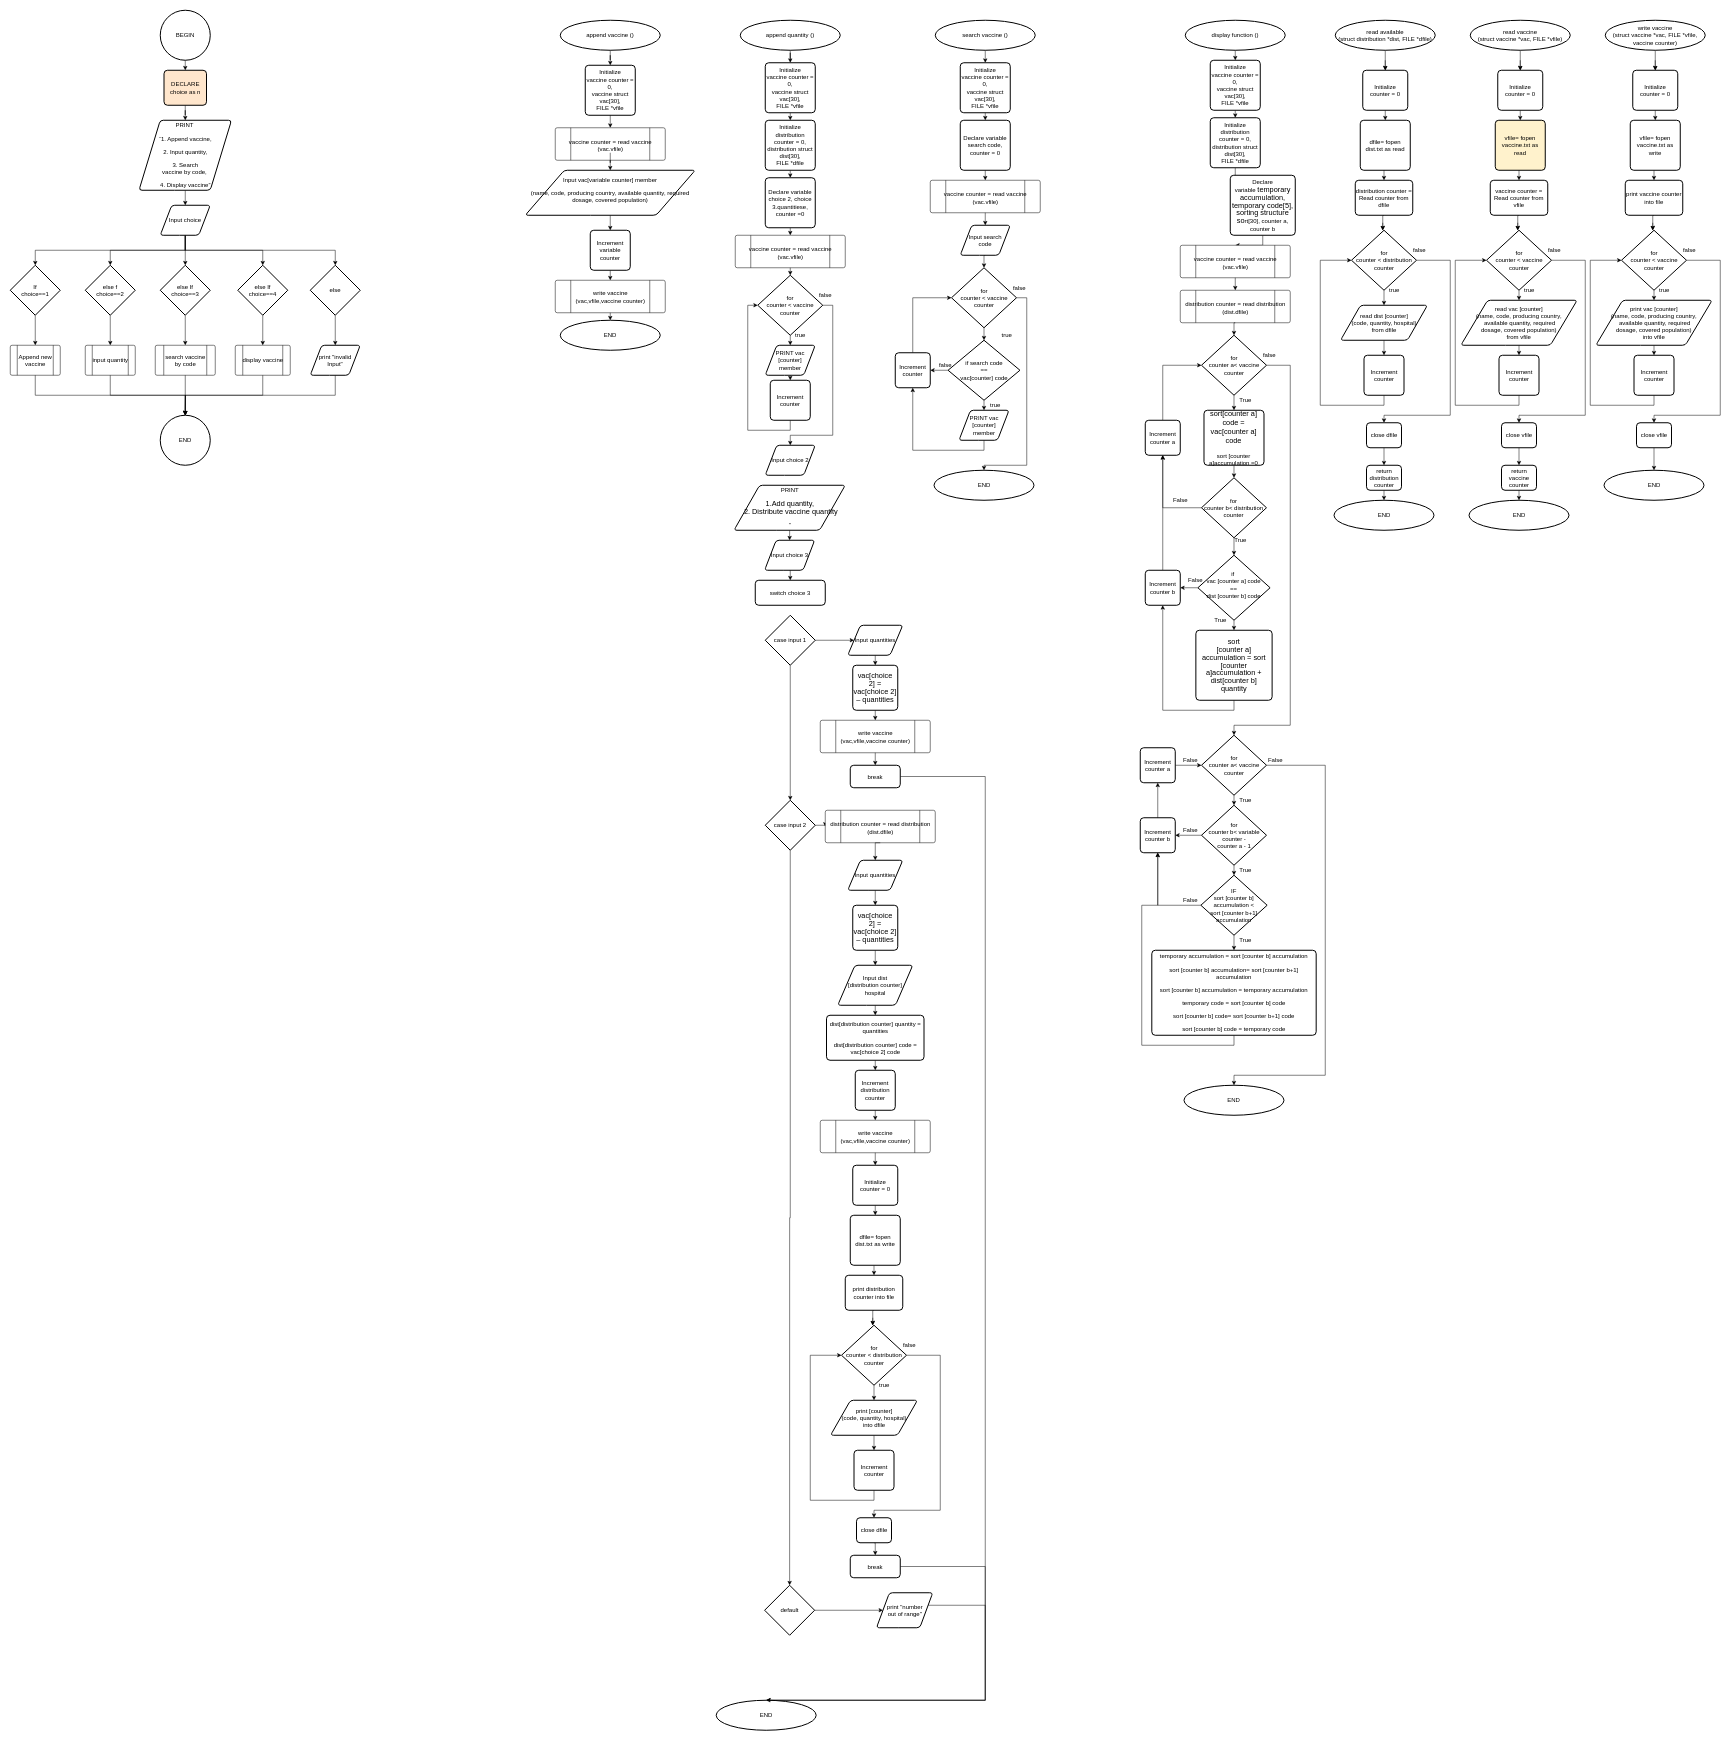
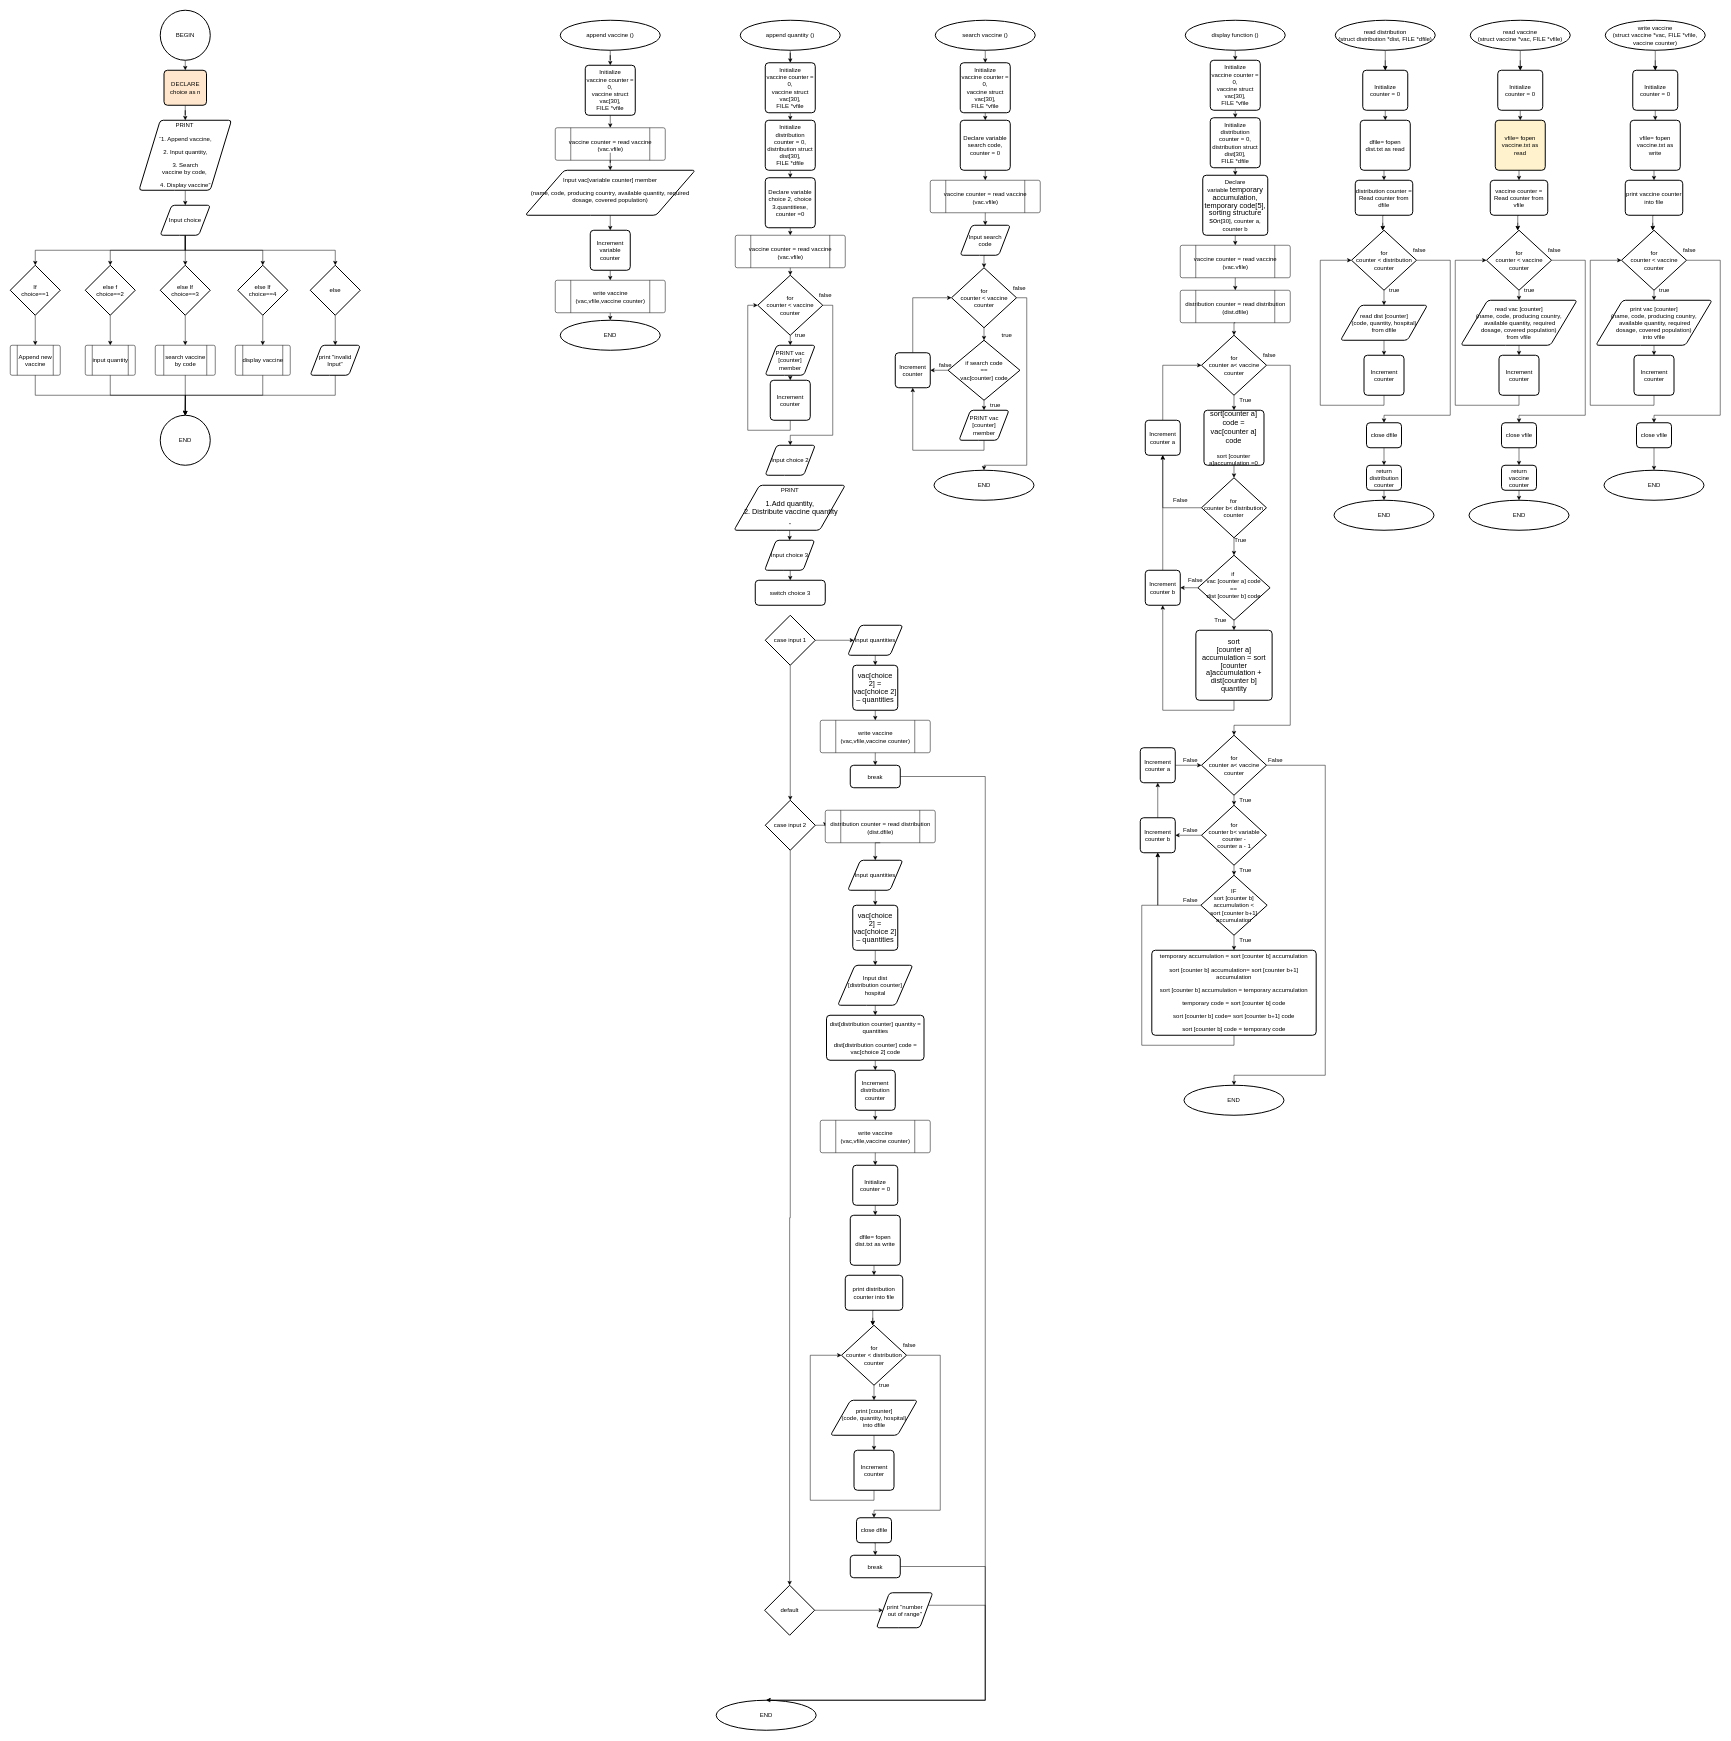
- <mxCell id="238" value="read available&lt;br&gt;(struct distribution *dist, FILE *dfile)" style="strokeWidth=2;html=1;shape=mxgraph.flowchart.start_1;whiteSpace=wrap;" vertex="1" parent="1"><mxGeometry x="2670" y="40" width="200" height="60" as="geometry" /></mxCell>
+ <mxCell id="238" value="read distribution&lt;br&gt;(struct distribution *dist, FILE *dfile)" style="strokeWidth=2;html=1;shape=mxgraph.flowchart.start_1;whiteSpace=wrap;" vertex="1" parent="1"><mxGeometry x="2670" y="40" width="200" height="60" as="geometry" /></mxCell>
- <mxCell id="163" value="Declare variable&amp;nbsp;&lt;span style=&quot;font-size: 11.0pt ; line-height: 107% ; font-family: &amp;#34;calibri&amp;#34; , sans-serif&quot;&gt;temporary&lt;br&gt;accumulation, temporary code[5], sorting structure so&lt;/span&gt;&lt;span style=&quot;line-height: 107% ; font-family: &amp;#34;calibri&amp;#34; , sans-serif&quot;&gt;&lt;font style=&quot;font-size: 12px&quot;&gt;rt[30], counter a, counter b&lt;/font&gt;&lt;/span&gt;" style="rounded=1;whiteSpace=wrap;html=1;absoluteArcSize=1;arcSize=14;strokeWidth=2;" vertex="1" parent="1"><mxGeometry x="2460" y="350" width="130" height="120" as="geometry" /></mxCell>
+ <mxCell id="163" value="Declare variable&amp;nbsp;&lt;span style=&quot;font-size: 11.0pt ; line-height: 107% ; font-family: &amp;#34;calibri&amp;#34; , sans-serif&quot;&gt;temporary&lt;br&gt;accumulation, temporary code[5], sorting structure so&lt;/span&gt;&lt;span style=&quot;line-height: 107% ; font-family: &amp;#34;calibri&amp;#34; , sans-serif&quot;&gt;&lt;font style=&quot;font-size: 12px&quot;&gt;rt[30], counter a, counter b&lt;/font&gt;&lt;/span&gt;" style="rounded=1;whiteSpace=wrap;html=1;absoluteArcSize=1;arcSize=14;strokeWidth=2;" vertex="1" parent="1"><mxGeometry x="2405" y="350" width="130" height="120" as="geometry" /></mxCell>
